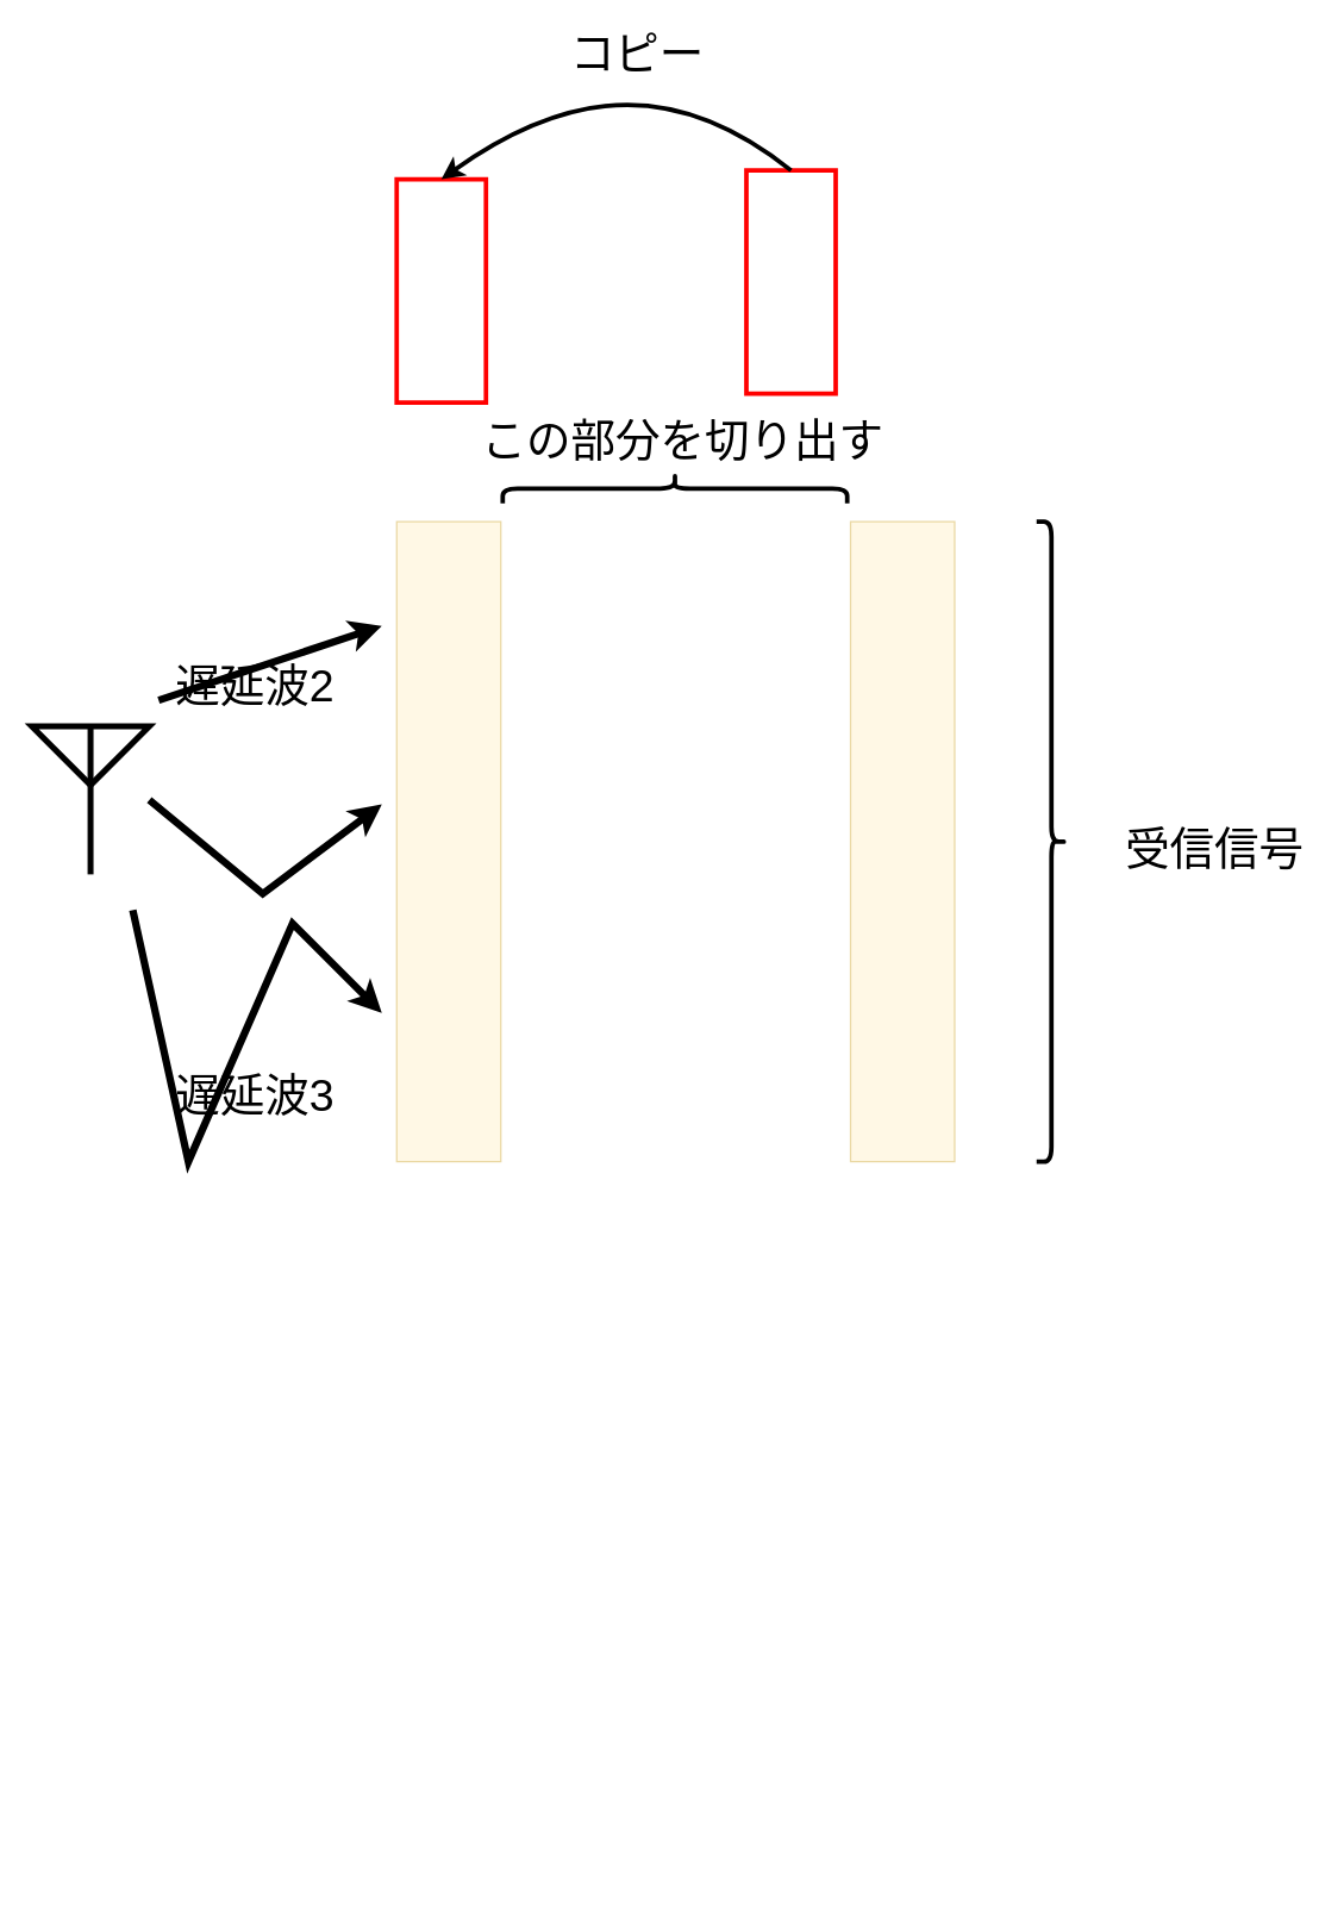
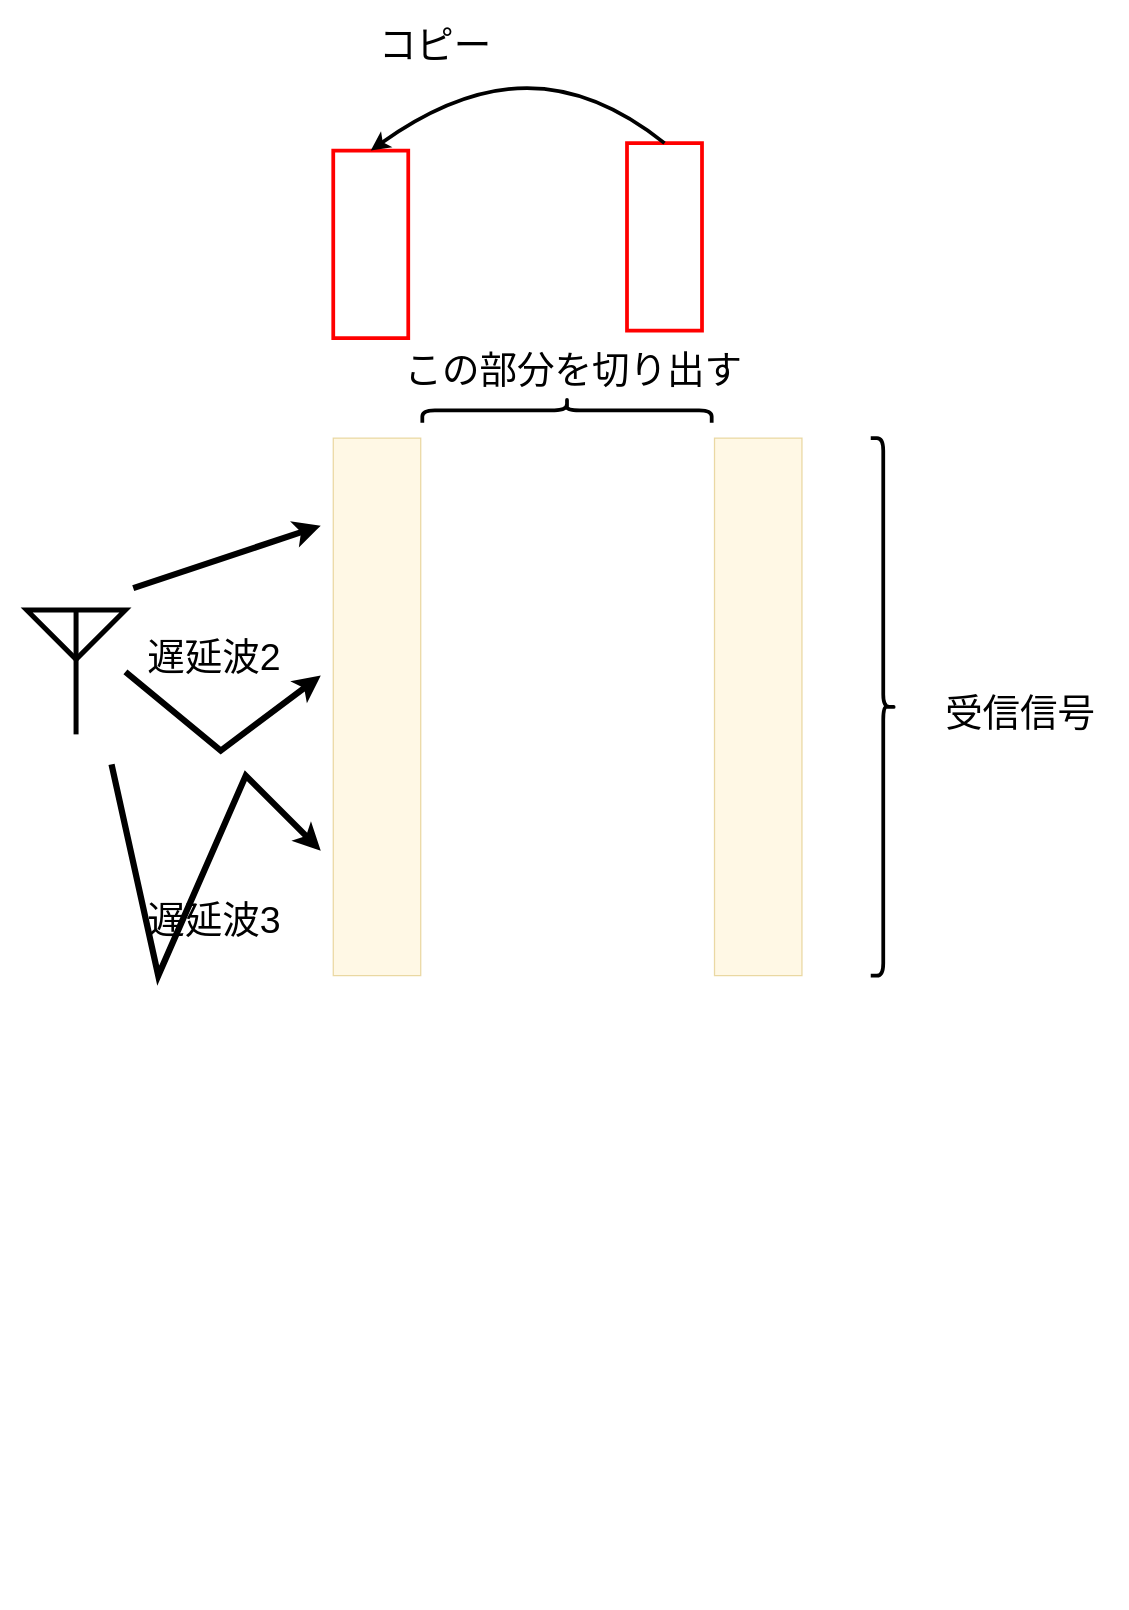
- <mxCell id="42" value="&lt;font style=&quot;font-size: 30px;&quot;&gt;コピー&lt;/font&gt;" style="text;html=1;align=center;verticalAlign=middle;whiteSpace=wrap;rounded=0;" parent="1" vertex="1"><mxGeometry x="366" y="20" width="123.52" height="30" as="geometry" /></mxCell>
+ <mxCell id="42" value="&lt;font style=&quot;font-size: 30px;&quot;&gt;コピー&lt;/font&gt;" style="text;html=1;align=center;verticalAlign=middle;whiteSpace=wrap;rounded=0;" parent="1" vertex="1"><mxGeometry x="286" y="20" width="123.52" height="30" as="geometry" /></mxCell>
- <mxCell id="32" value="&lt;font style=&quot;font-size: 30px;&quot;&gt;遅延波2&lt;/font&gt;" style="text;html=1;align=center;verticalAlign=middle;whiteSpace=wrap;rounded=0;" parent="1" vertex="1"><mxGeometry x="116" y="445" width="110" height="30" as="geometry" /></mxCell>
+ <mxCell id="32" value="&lt;font style=&quot;font-size: 30px;&quot;&gt;遅延波2&lt;/font&gt;" style="text;html=1;align=center;verticalAlign=middle;whiteSpace=wrap;rounded=0;" parent="1" vertex="1"><mxGeometry x="116" y="510" width="110" height="30" as="geometry" /></mxCell>
